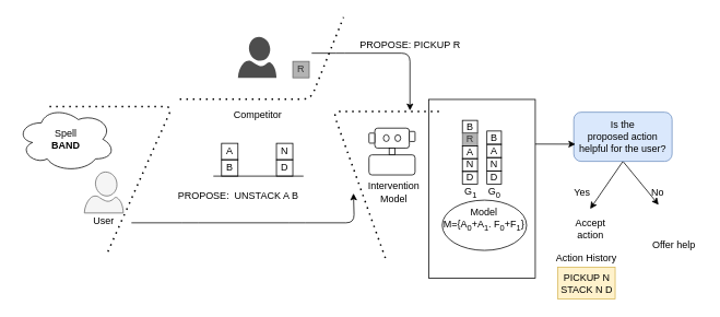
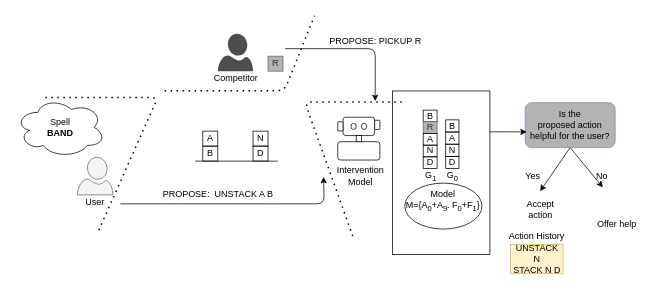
- <mxCell id="5" value="Competitor" style="text;html=1;align=center;verticalAlign=middle;resizable=0;points=[];autosize=1;" vertex="1" parent="1"><mxGeometry x="278.5" y="129" width="70" height="20" as="geometry" /></mxCell>
+ <mxCell id="5" value="Competitor" style="text;html=1;align=center;verticalAlign=middle;resizable=0;points=[];autosize=1;" vertex="1" parent="1"><mxGeometry x="278.5" y="94" width="70" height="20" as="geometry" /></mxCell>
- <mxCell id="52" value="&lt;div style=&quot;font-size: 12px&quot;&gt;&lt;font style=&quot;font-size: 12px&quot;&gt;Is the &lt;br&gt;&lt;/font&gt;&lt;/div&gt;&lt;div style=&quot;font-size: 12px&quot;&gt;&lt;font style=&quot;font-size: 12px&quot;&gt;proposed action&lt;/font&gt;&lt;/div&gt;&lt;div style=&quot;font-size: 12px&quot;&gt;&lt;font style=&quot;font-size: 12px&quot;&gt;helpful for the user?&lt;br&gt;&lt;/font&gt;&lt;/div&gt;" style="rounded=1;whiteSpace=wrap;html=1;fillColor=#dae8fc;fontSize=12;strokeColor=#6c8ebf;" vertex="1" parent="34"><mxGeometry x="187" y="5.571" width="120" height="60" as="geometry" /></mxCell>
+ <mxCell id="52" value="&lt;div style=&quot;font-size: 12px&quot;&gt;&lt;font style=&quot;font-size: 12px&quot;&gt;Is the &lt;br&gt;&lt;/font&gt;&lt;/div&gt;&lt;div style=&quot;font-size: 12px&quot;&gt;&lt;font style=&quot;font-size: 12px&quot;&gt;proposed action&lt;/font&gt;&lt;/div&gt;&lt;div style=&quot;font-size: 12px&quot;&gt;&lt;font style=&quot;font-size: 12px&quot;&gt;helpful for the user?&lt;br&gt;&lt;/font&gt;&lt;/div&gt;" style="rounded=1;whiteSpace=wrap;html=1;fillColor=#b3b3b3;fontSize=12;strokeColor=#6c8ebf;" vertex="1" parent="34"><mxGeometry x="187" y="5.571" width="120" height="60" as="geometry" /></mxCell>
- <mxCell id="24" value="PROPOSE:&amp;nbsp; UNSTACK A B" style="text;html=1;align=center;verticalAlign=middle;resizable=0;points=[];autosize=1;" vertex="1" parent="1"><mxGeometry x="210" y="229" width="160" height="20" as="geometry" /></mxCell>
+ <mxCell id="24" value="PROPOSE:&amp;nbsp; UNSTACK A B" style="text;html=1;align=center;verticalAlign=middle;resizable=0;points=[];autosize=1;" vertex="1" parent="1"><mxGeometry x="210" y="249" width="160" height="20" as="geometry" /></mxCell>
- <mxCell id="48" value="&lt;div&gt;Model &lt;br&gt;&lt;/div&gt;&lt;div&gt;M={A&lt;sub&gt;0&lt;/sub&gt;+A&lt;sub&gt;1&lt;/sub&gt;. F&lt;sub&gt;0&lt;/sub&gt;+F&lt;sub&gt;1&lt;/sub&gt;}&lt;sub&gt;&lt;br&gt;&lt;/sub&gt;&lt;/div&gt;&lt;div&gt;&lt;br&gt;&lt;sub&gt;&lt;/sub&gt;&lt;/div&gt;" style="ellipse;whiteSpace=wrap;html=1;fillColor=none;fontSize=12;" vertex="1" parent="34"><mxGeometry x="26.41" y="112.893" width="103" height="61.312" as="geometry" /></mxCell>
+ <mxCell id="48" value="&lt;div&gt;Model &lt;br&gt;&lt;/div&gt;&lt;div&gt;M={A&lt;sub&gt;0&lt;/sub&gt;+A&lt;sub&gt;9&lt;/sub&gt;. F&lt;sub&gt;0&lt;/sub&gt;+F&lt;sub&gt;1&lt;/sub&gt;}&lt;sub&gt;&lt;br&gt;&lt;/sub&gt;&lt;/div&gt;&lt;div&gt;&lt;br&gt;&lt;sub&gt;&lt;/sub&gt;&lt;/div&gt;" style="ellipse;whiteSpace=wrap;html=1;fillColor=none;fontSize=12;" vertex="1" parent="34"><mxGeometry x="26.41" y="112.893" width="103" height="61.312" as="geometry" /></mxCell>
- <mxCell id="51" value="&lt;div&gt;PICKUP N&lt;/div&gt;&lt;div&gt;STACK N D&lt;/div&gt;" style="rounded=0;whiteSpace=wrap;html=1;shadow=0;fillColor=#fff2cc;fontSize=12;strokeColor=#d6b656;" vertex="1" parent="49"><mxGeometry x="6.5" y="20.001" width="70" height="38.929" as="geometry" /></mxCell>
+ <mxCell id="51" value="&lt;div&gt;UNSTACK N&lt;/div&gt;&lt;div&gt;STACK N D&lt;/div&gt;" style="rounded=0;whiteSpace=wrap;html=1;shadow=0;fillColor=#fff2cc;fontSize=12;strokeColor=#d6b656;" vertex="1" parent="49"><mxGeometry x="6.5" y="20.001" width="70" height="38.929" as="geometry" /></mxCell>
